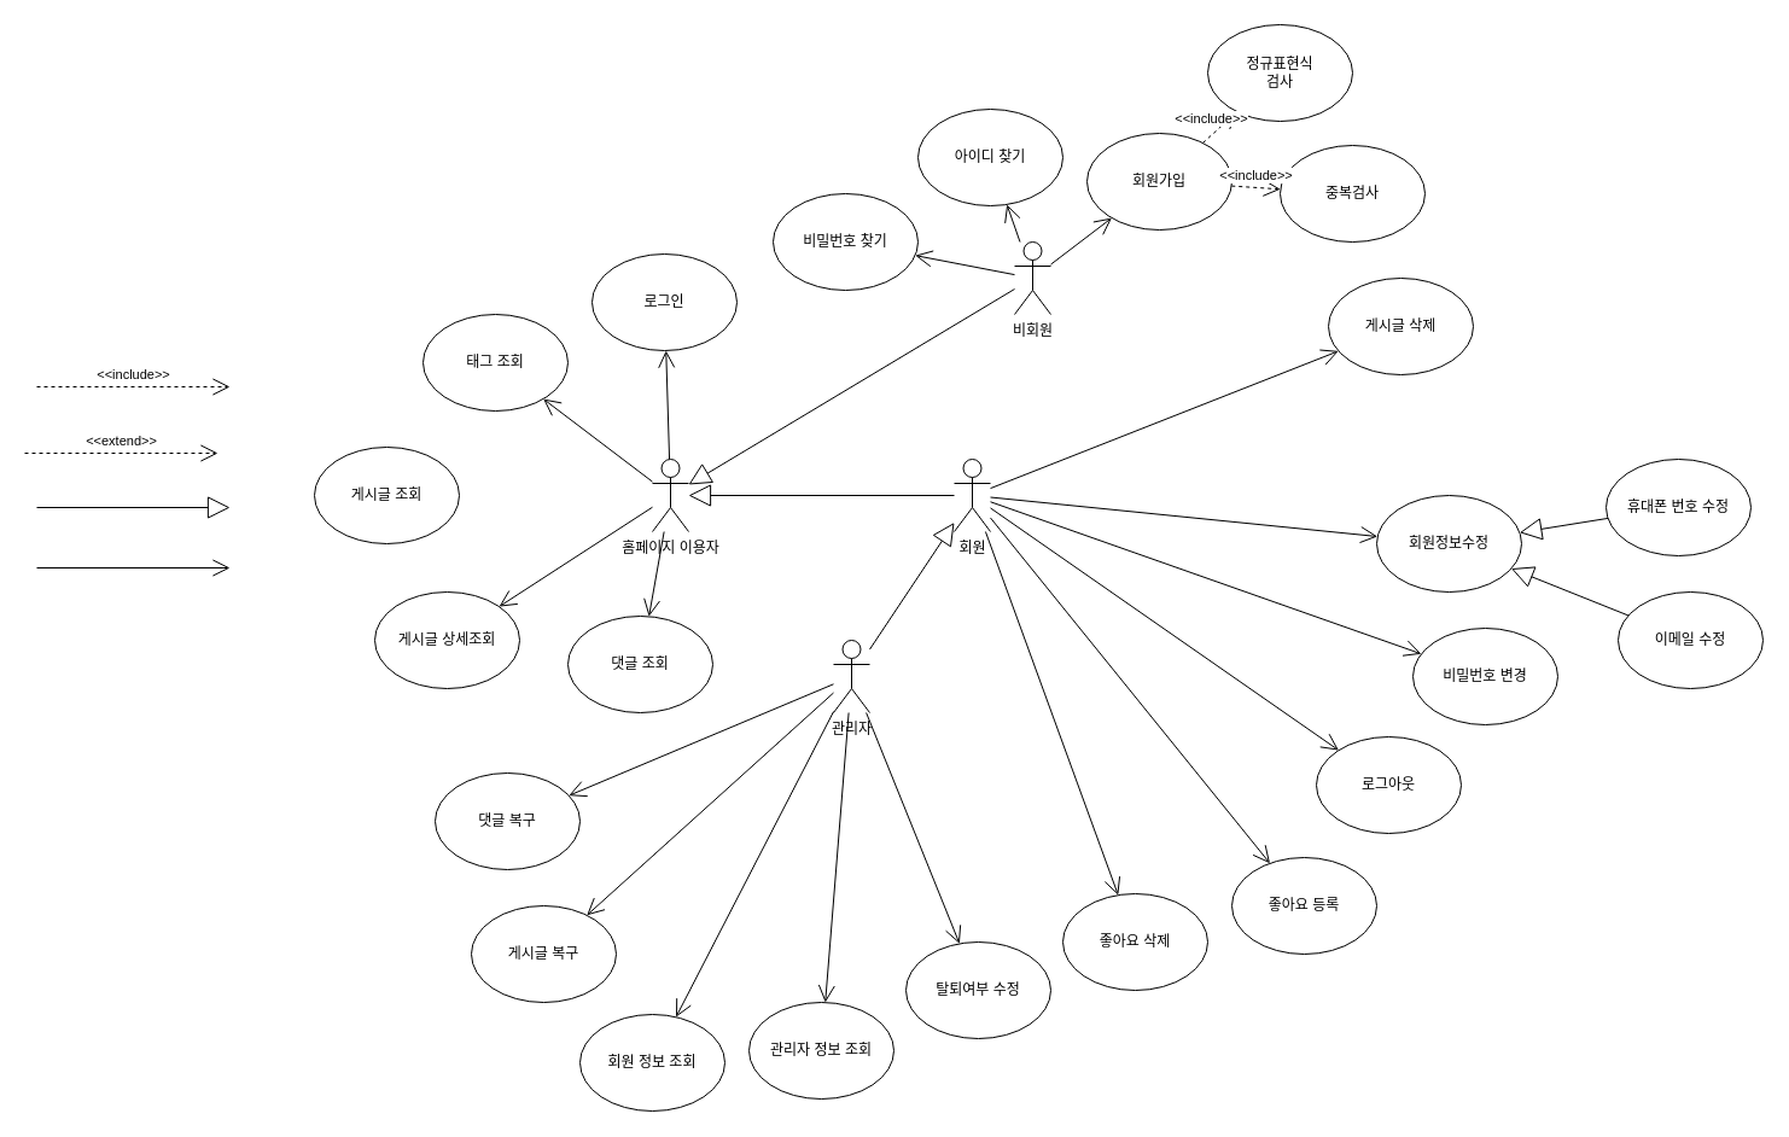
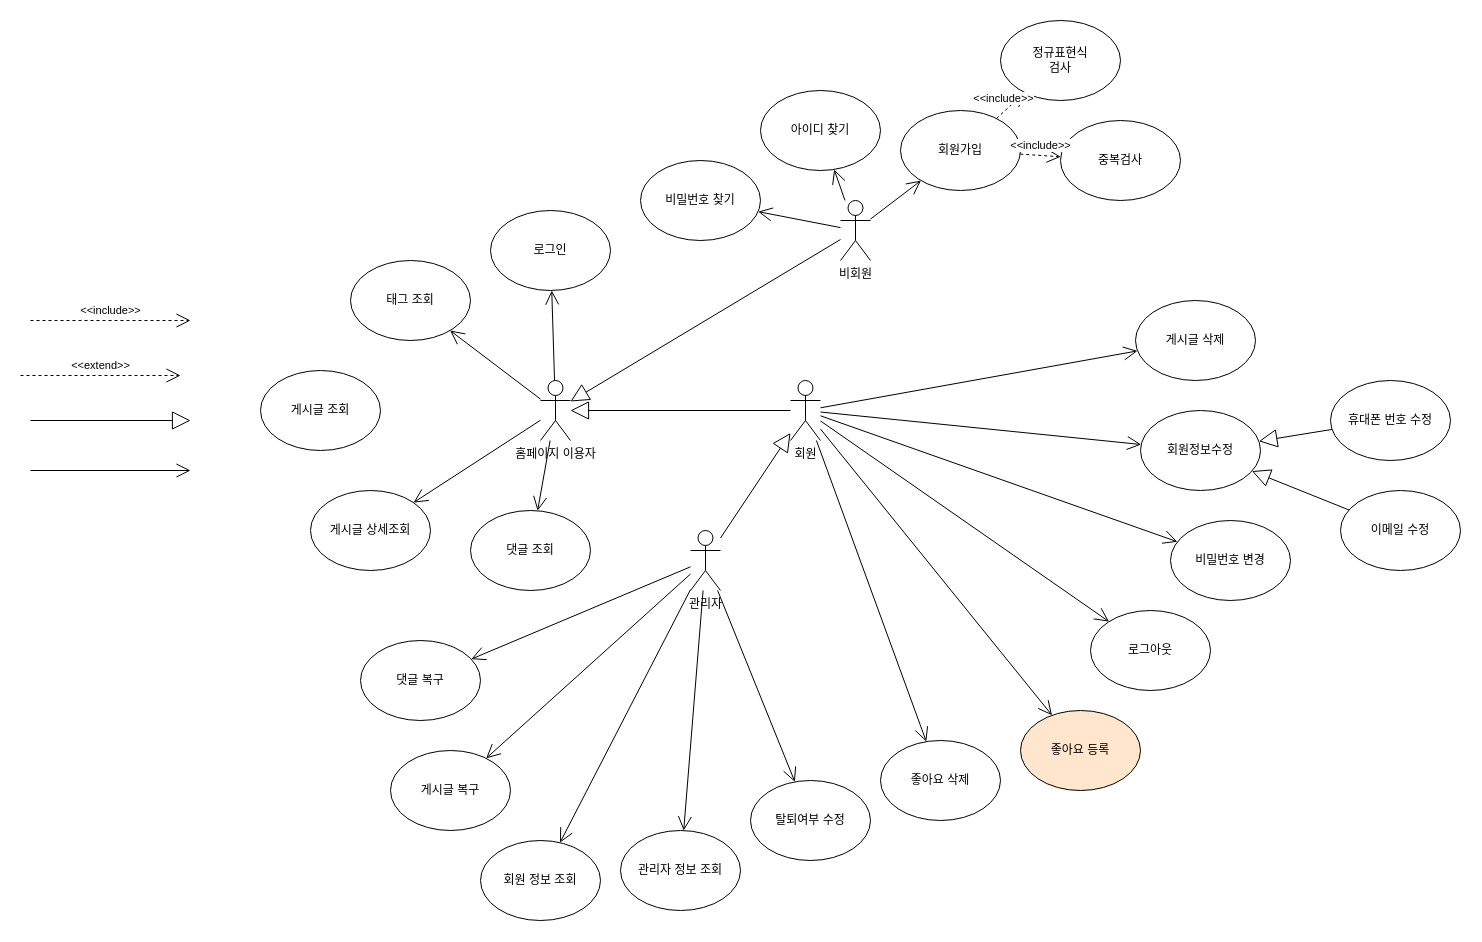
- <mxCell id="21" value="게시글 삭제" style="ellipse;whiteSpace=wrap;html=1;" vertex="1" parent="1"><mxGeometry x="1100" y="230" width="120" height="80" as="geometry" /></mxCell>
+ <mxCell id="21" value="게시글 삭제" style="ellipse;whiteSpace=wrap;html=1;" vertex="1" parent="1"><mxGeometry x="1135" y="300" width="120" height="80" as="geometry" /></mxCell>
- <mxCell id="48" value="좋아요 등록" style="ellipse;whiteSpace=wrap;html=1;" vertex="1" parent="1"><mxGeometry x="1020" y="710" width="120" height="80" as="geometry" /></mxCell>
+ <mxCell id="48" value="좋아요 등록" style="ellipse;whiteSpace=wrap;html=1;fillColor=#ffe6cc;" vertex="1" parent="1"><mxGeometry x="1020" y="710" width="120" height="80" as="geometry" /></mxCell>
